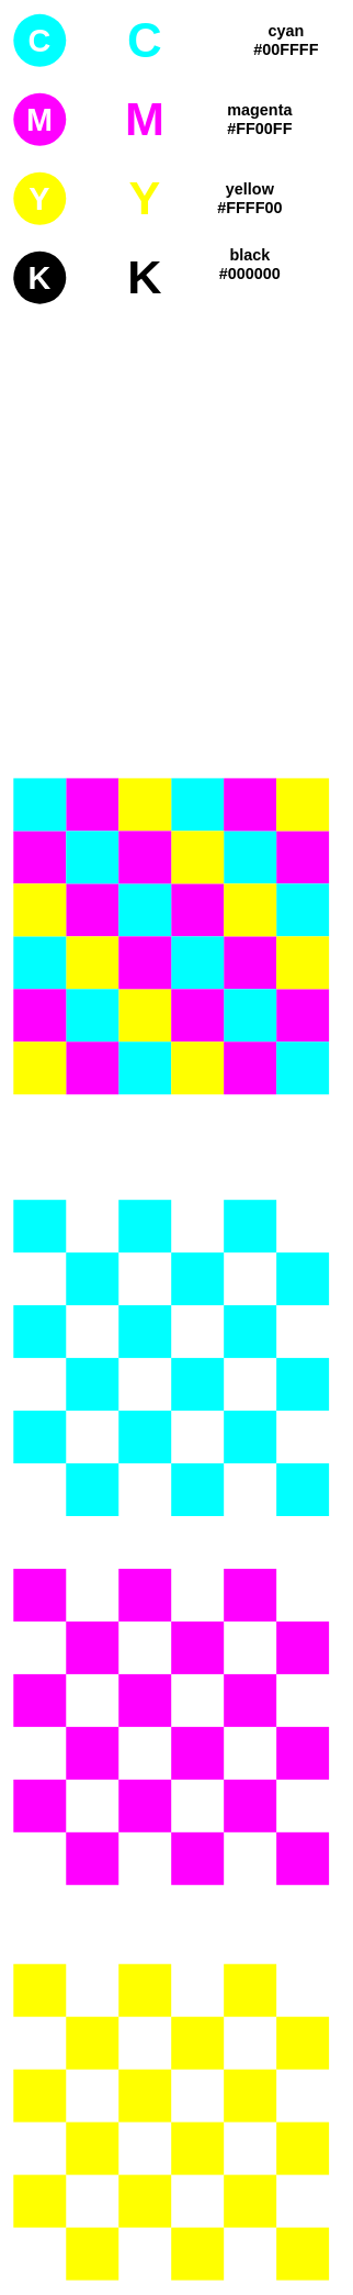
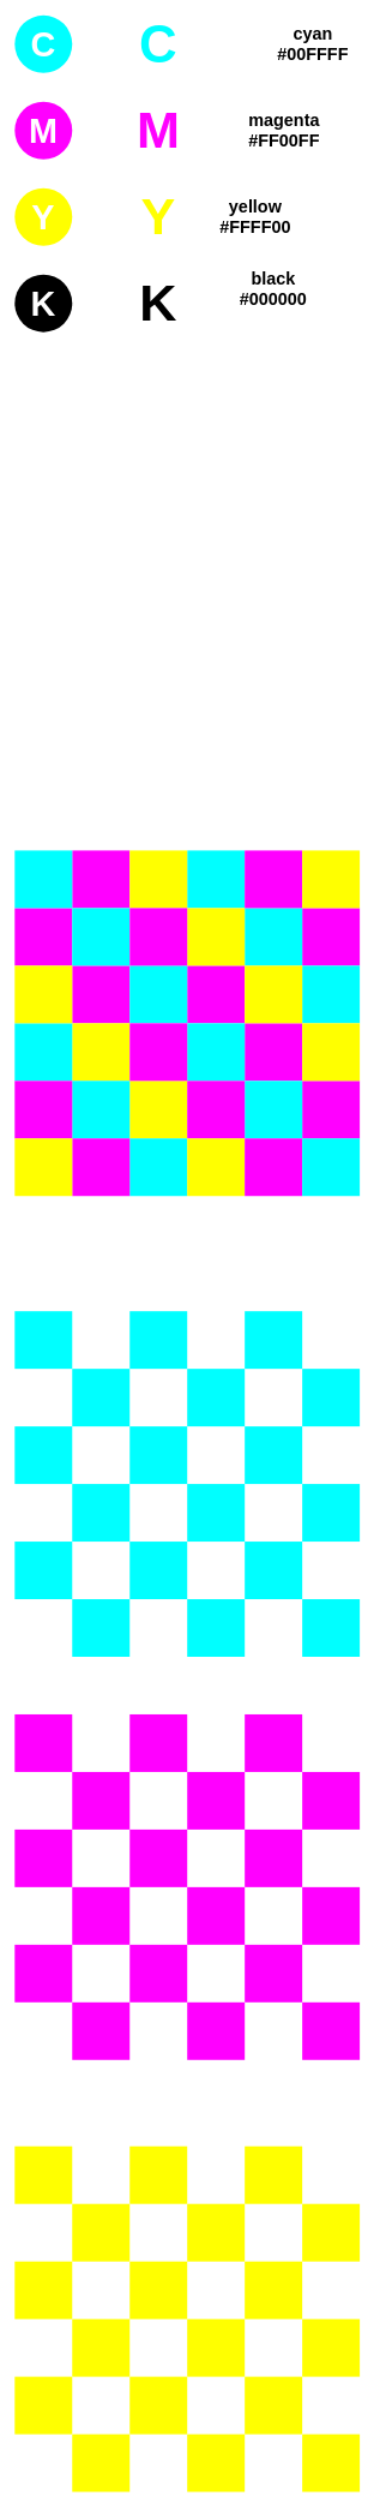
- <mxCell id="12" value="&lt;font style=&quot;font-size: 24px;&quot;&gt;&lt;b style=&quot;font-size: 24px;&quot;&gt;yellow&lt;/b&gt;&lt;/font&gt;&lt;div style=&quot;font-size: 24px;&quot;&gt;&lt;span style=&quot;font-size: 24px; font-weight: 700;&quot;&gt;#FFFF&lt;/span&gt;&lt;font style=&quot;font-size: 24px;&quot;&gt;&lt;b style=&quot;font-size: 24px;&quot;&gt;&lt;/b&gt;&lt;/font&gt;&lt;span style=&quot;font-weight: 700; background-color: initial;&quot;&gt;00&lt;/span&gt;&lt;/div&gt;" style="rounded=0;whiteSpace=wrap;html=1;strokeColor=none;fillColor=none;fontSize=24;fontColor=default;" vertex="1" parent="1"><mxGeometry x="300" y="260" width="160" height="80" as="geometry" /></mxCell>
+ <mxCell id="12" value="&lt;font style=&quot;font-size: 24px;&quot;&gt;&lt;b style=&quot;font-size: 24px;&quot;&gt;yellow&lt;/b&gt;&lt;/font&gt;&lt;div style=&quot;font-size: 24px;&quot;&gt;&lt;span style=&quot;font-size: 24px; font-weight: 700;&quot;&gt;#FFFF&lt;/span&gt;&lt;font style=&quot;font-size: 24px;&quot;&gt;&lt;b style=&quot;font-size: 24px;&quot;&gt;&lt;/b&gt;&lt;/font&gt;&lt;span style=&quot;font-weight: 700; background-color: initial;&quot;&gt;00&lt;/span&gt;&lt;/div&gt;" style="rounded=0;whiteSpace=wrap;html=1;strokeColor=none;fillColor=none;fontSize=24;fontColor=default;" vertex="1" parent="1"><mxGeometry x="275" y="260" width="160" height="80" as="geometry" /></mxCell>
